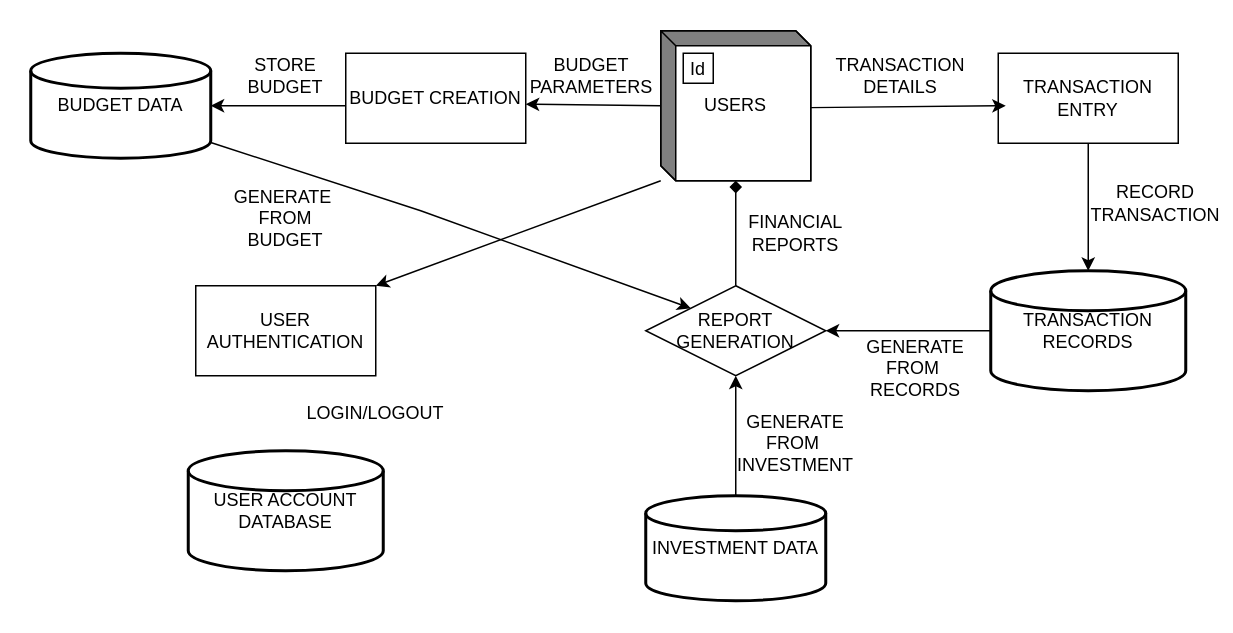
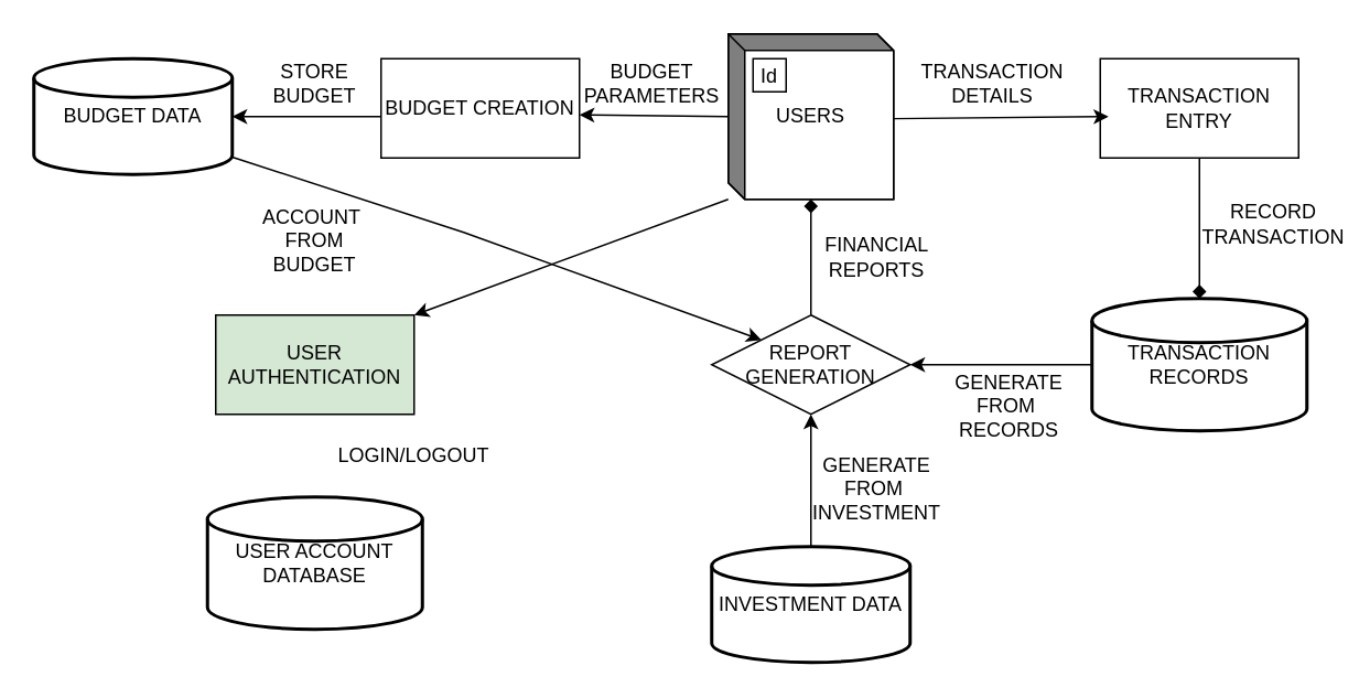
- <mxCell id="28" value="GENERATE&amp;nbsp;&lt;div&gt;FROM BUDGET&lt;/div&gt;" style="text;html=1;align=center;verticalAlign=middle;whiteSpace=wrap;rounded=0;" vertex="1" parent="1"><mxGeometry x="160" y="130" width="60" height="30" as="geometry" /></mxCell>
+ <mxCell id="28" value="ACCOUNT&amp;nbsp;&lt;div&gt;FROM BUDGET&lt;/div&gt;" style="text;html=1;align=center;verticalAlign=middle;whiteSpace=wrap;rounded=0;" vertex="1" parent="1"><mxGeometry x="160" y="130" width="60" height="30" as="geometry" /></mxCell>
- <mxCell id="9" value="" style="edgeStyle=orthogonalEdgeStyle;rounded=0;orthogonalLoop=1;jettySize=auto;html=1;" edge="1" parent="1" source="10" target="3"><mxGeometry relative="1" as="geometry" /></mxCell>
+ <mxCell id="9" value="" style="edgeStyle=orthogonalEdgeStyle;rounded=0;orthogonalLoop=1;jettySize=auto;html=1;endArrow=diamond;" edge="1" parent="1" source="10" target="3"><mxGeometry relative="1" as="geometry" /></mxCell>
- <mxCell id="7" value="USER AUTHENTICATION" style="rounded=0;whiteSpace=wrap;html=1;" vertex="1" parent="1"><mxGeometry x="130" y="190" width="120" height="60" as="geometry" /></mxCell>
+ <mxCell id="7" value="USER AUTHENTICATION" style="rounded=0;whiteSpace=wrap;html=1;fillColor=#d5e8d4;" vertex="1" parent="1"><mxGeometry x="130" y="190" width="120" height="60" as="geometry" /></mxCell>
